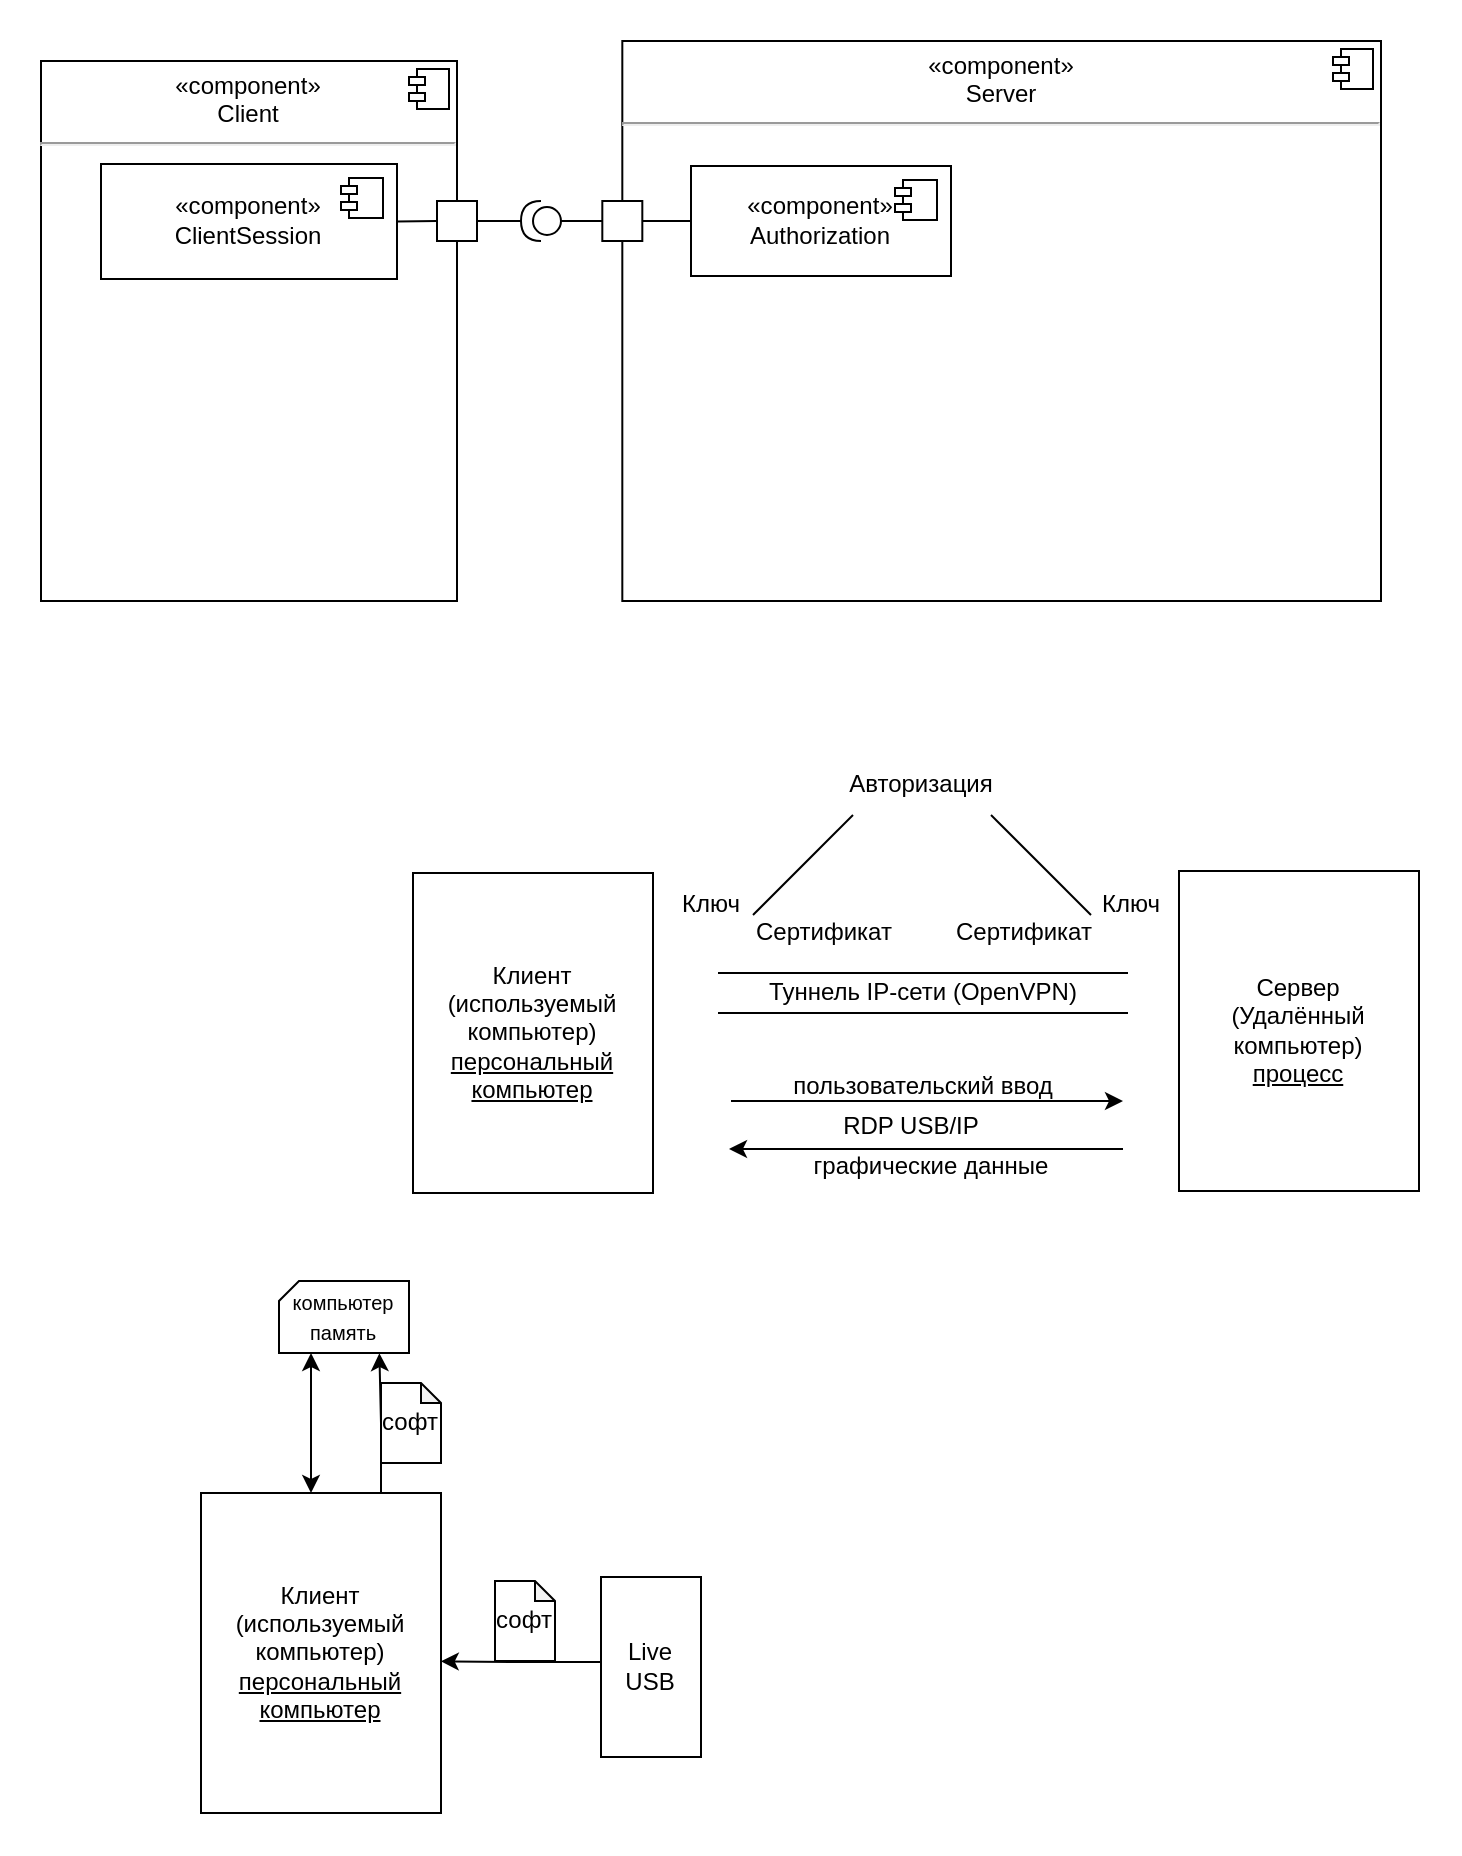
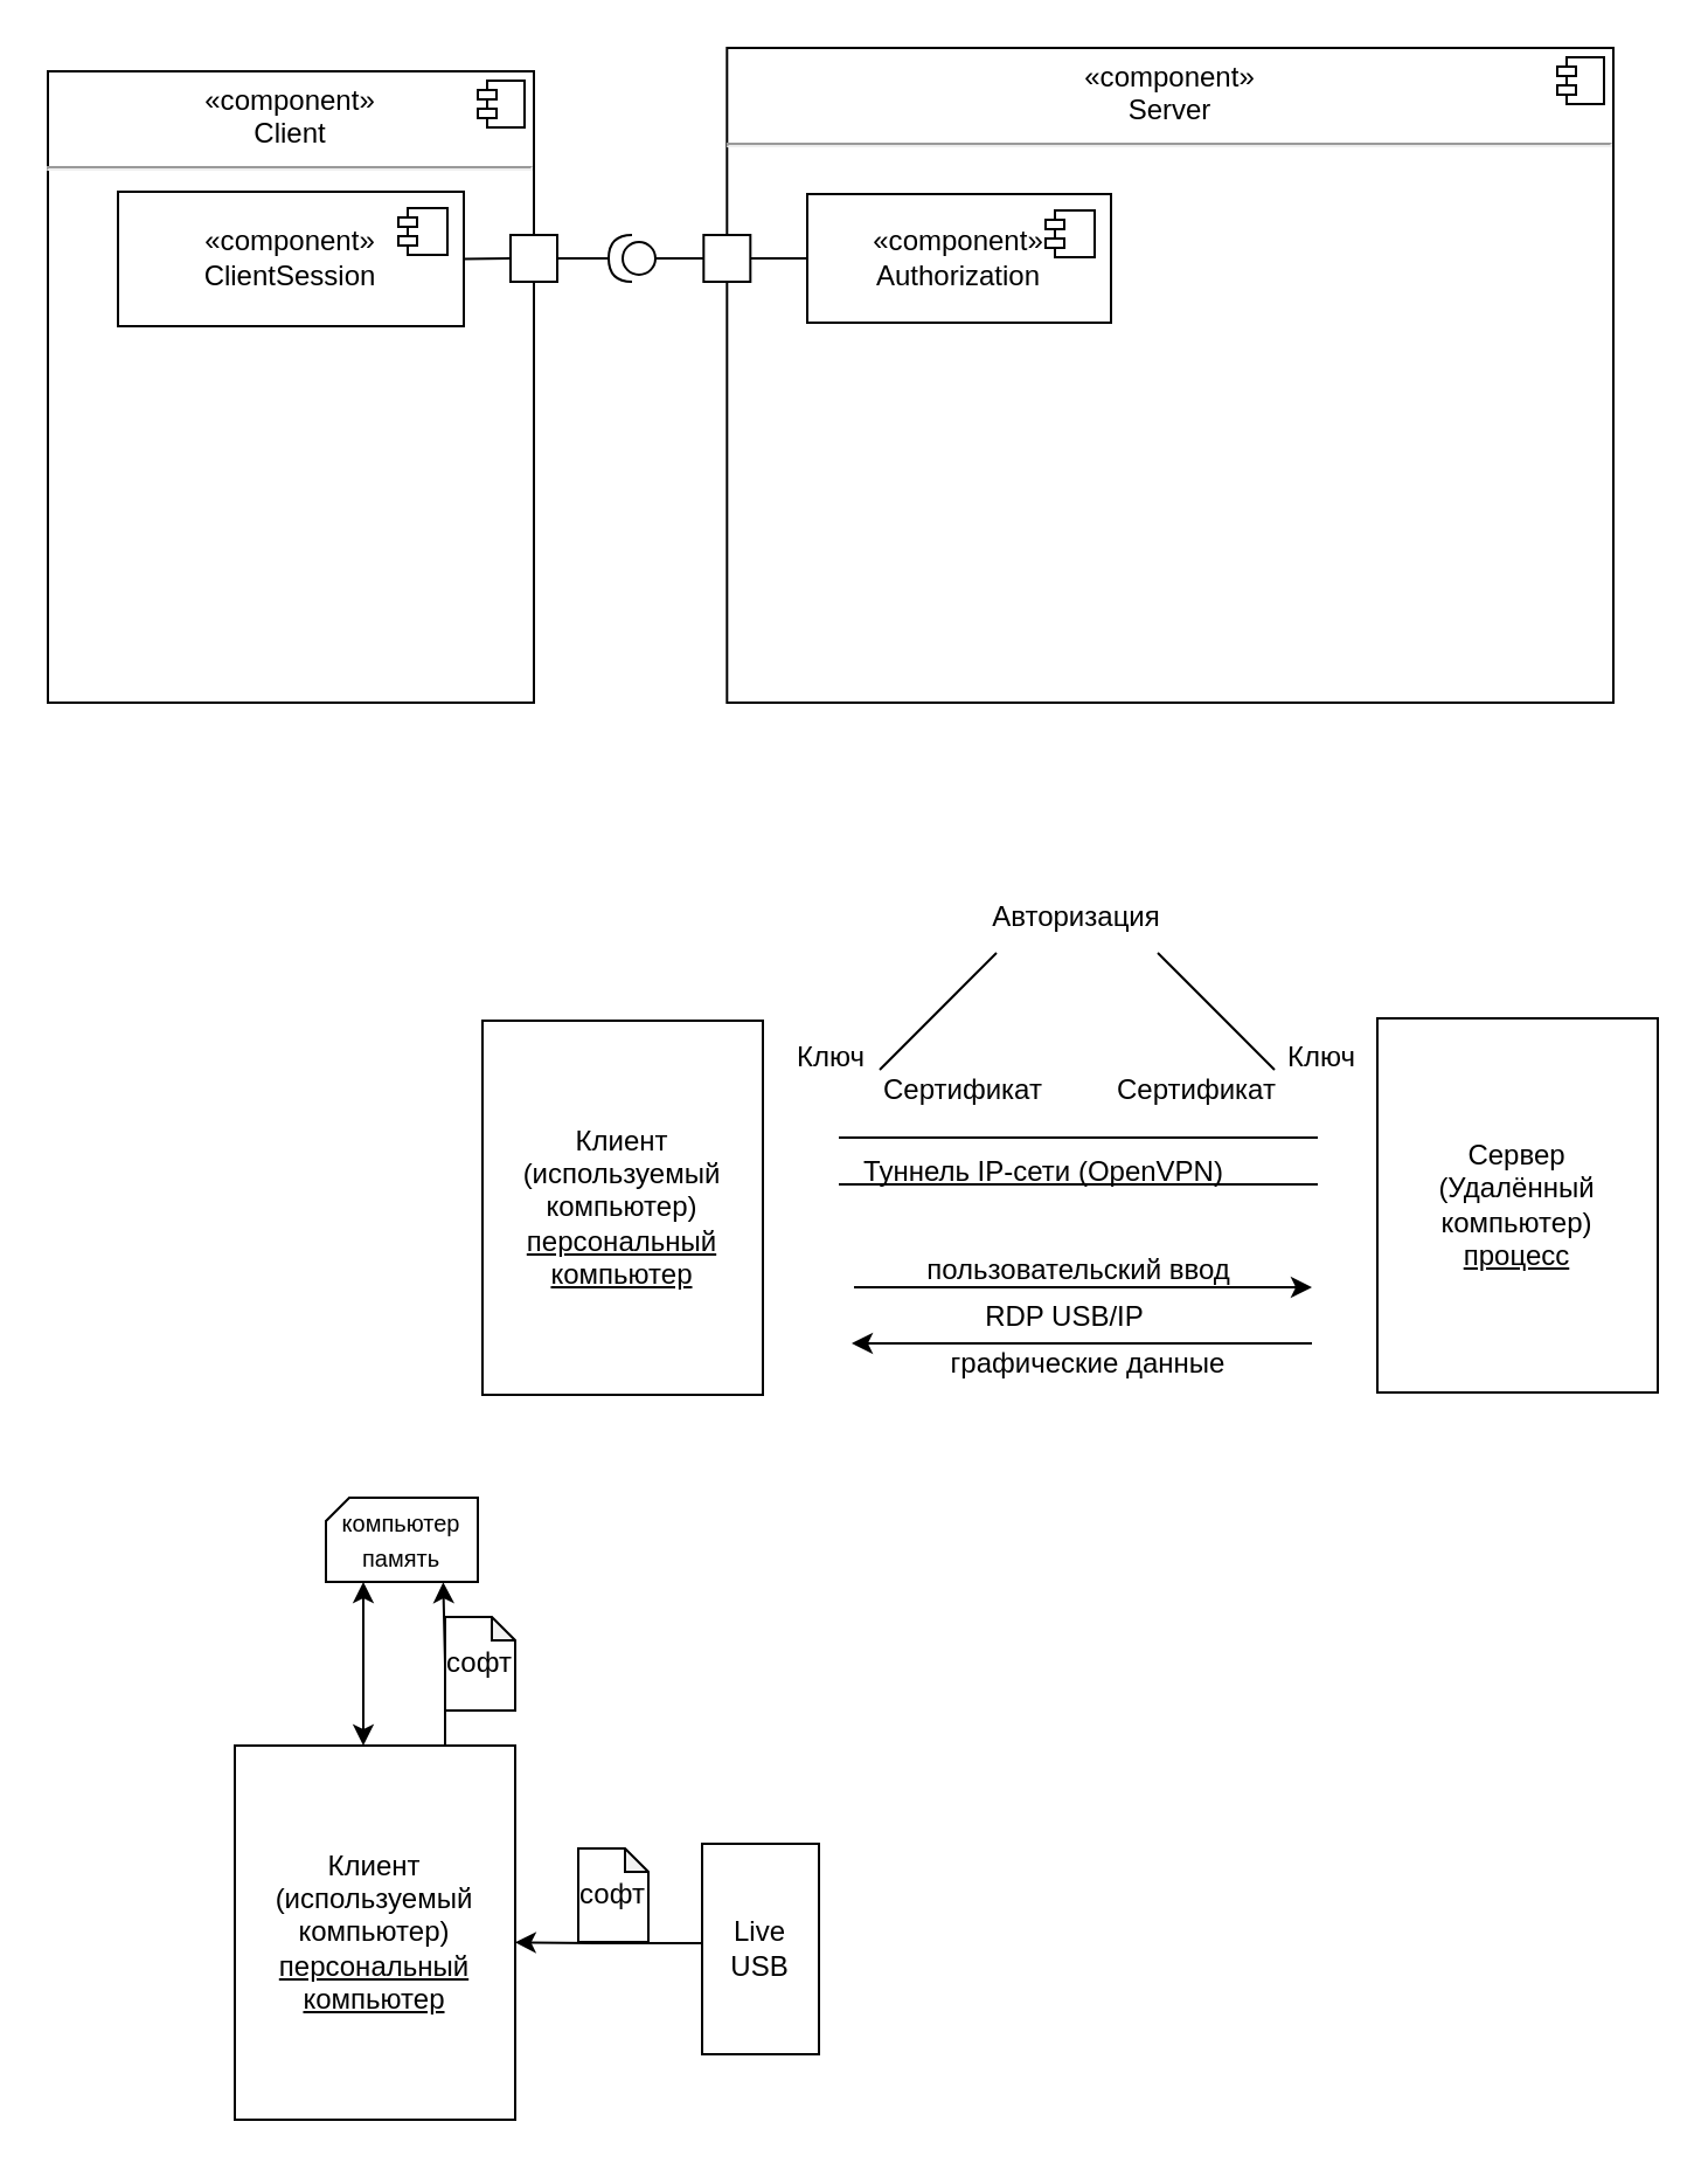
- <mxCell id="6" value="Туннель IP-сети (OpenVPN)" style="text;html=1;align=center;verticalAlign=middle;resizable=0;points=[];autosize=1;strokeColor=none;fillColor=none;" parent="1" vertex="1"><mxGeometry x="371" y="481" width="180" height="30" as="geometry" /></mxCell>
+ <mxCell id="6" value="Туннель IP-сети (OpenVPN)" style="text;html=1;align=center;verticalAlign=middle;resizable=0;points=[];autosize=1;strokeColor=none;fillColor=none;" parent="1" vertex="1"><mxGeometry x="356" y="486" width="180" height="30" as="geometry" /></mxCell>
